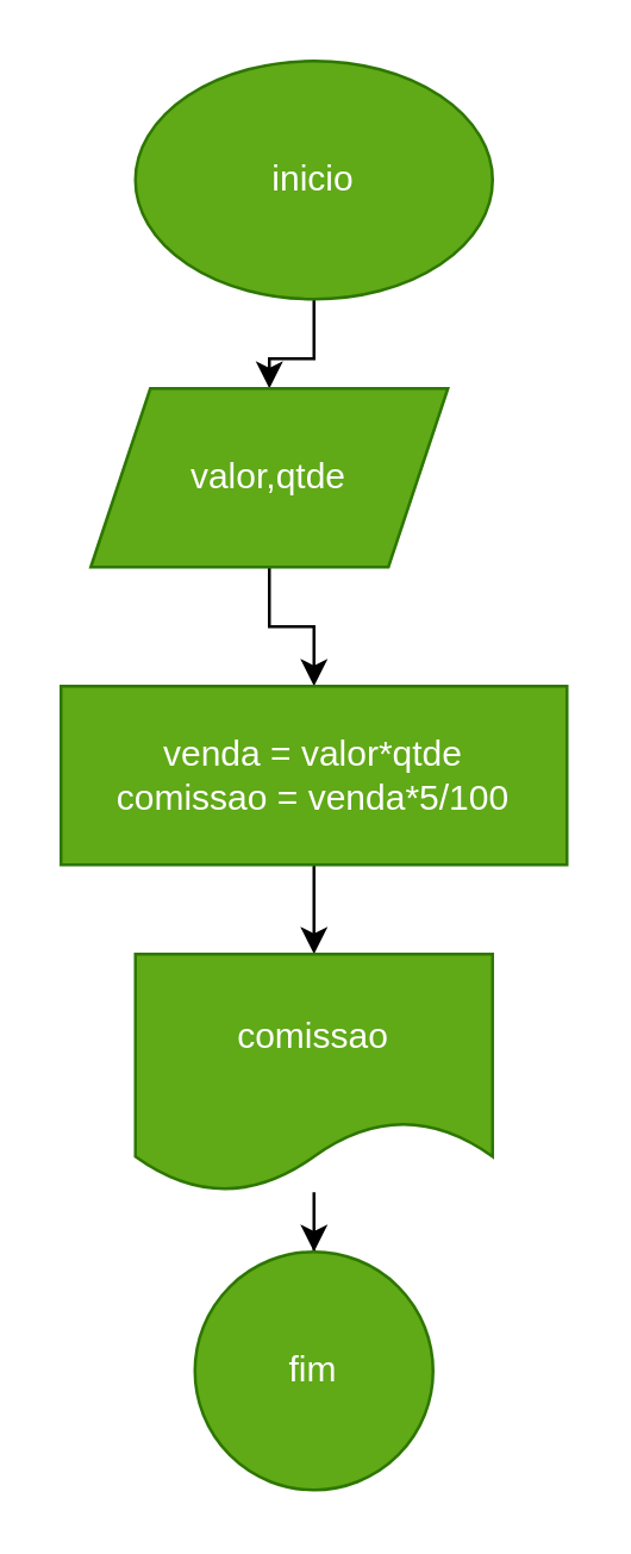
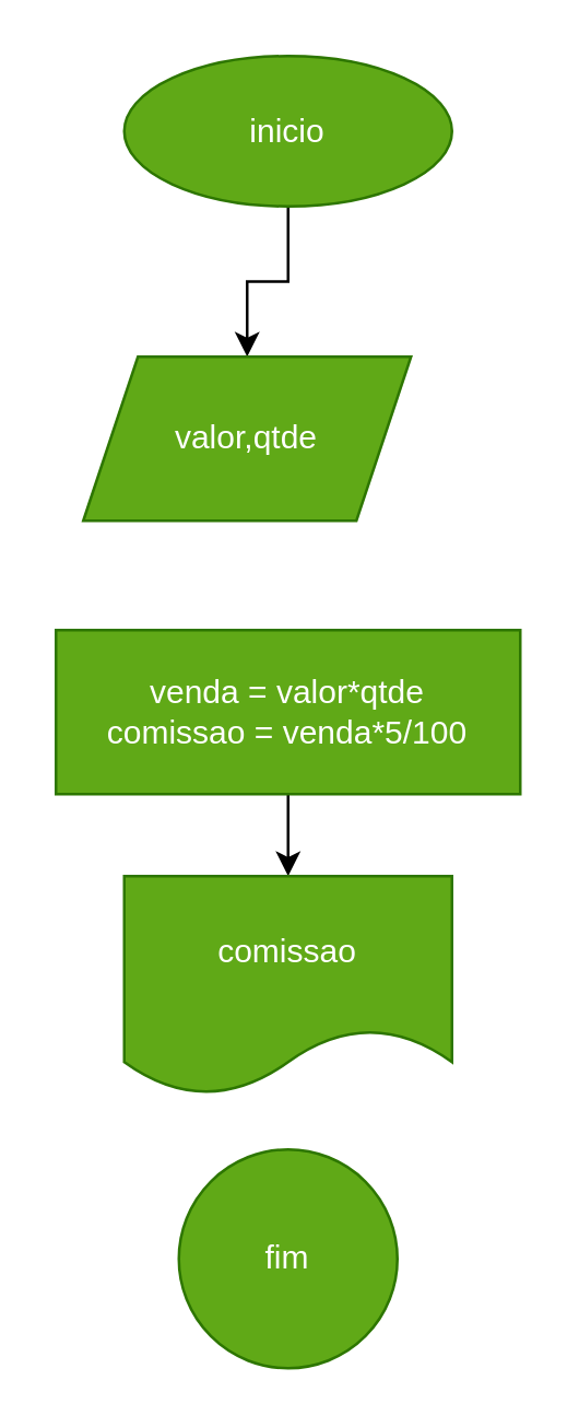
- <mxCell id="3" value="inicio" style="ellipse;whiteSpace=wrap;html=1;fillColor=#60a917;fontColor=#ffffff;strokeColor=#2D7600;" vertex="1" parent="1"><mxGeometry x="45" y="20" width="120" height="80" as="geometry" /></mxCell>
+ <mxCell id="3" value="inicio" style="ellipse;whiteSpace=wrap;html=1;fillColor=#60a917;fontColor=#ffffff;strokeColor=#2D7600;" vertex="1" parent="1"><mxGeometry x="45" y="20" width="120" height="55" as="geometry" /></mxCell>
- <mxCell id="4" value="" style="edgeStyle=orthogonalEdgeStyle;rounded=0;orthogonalLoop=1;jettySize=auto;html=1;" edge="1" parent="1" source="5" target="7"><mxGeometry relative="1" as="geometry" /></mxCell>
- <mxCell id="8" value="" style="edgeStyle=orthogonalEdgeStyle;rounded=0;orthogonalLoop=1;jettySize=auto;html=1;" edge="1" parent="1" source="9" target="10"><mxGeometry relative="1" as="geometry" /></mxCell>
